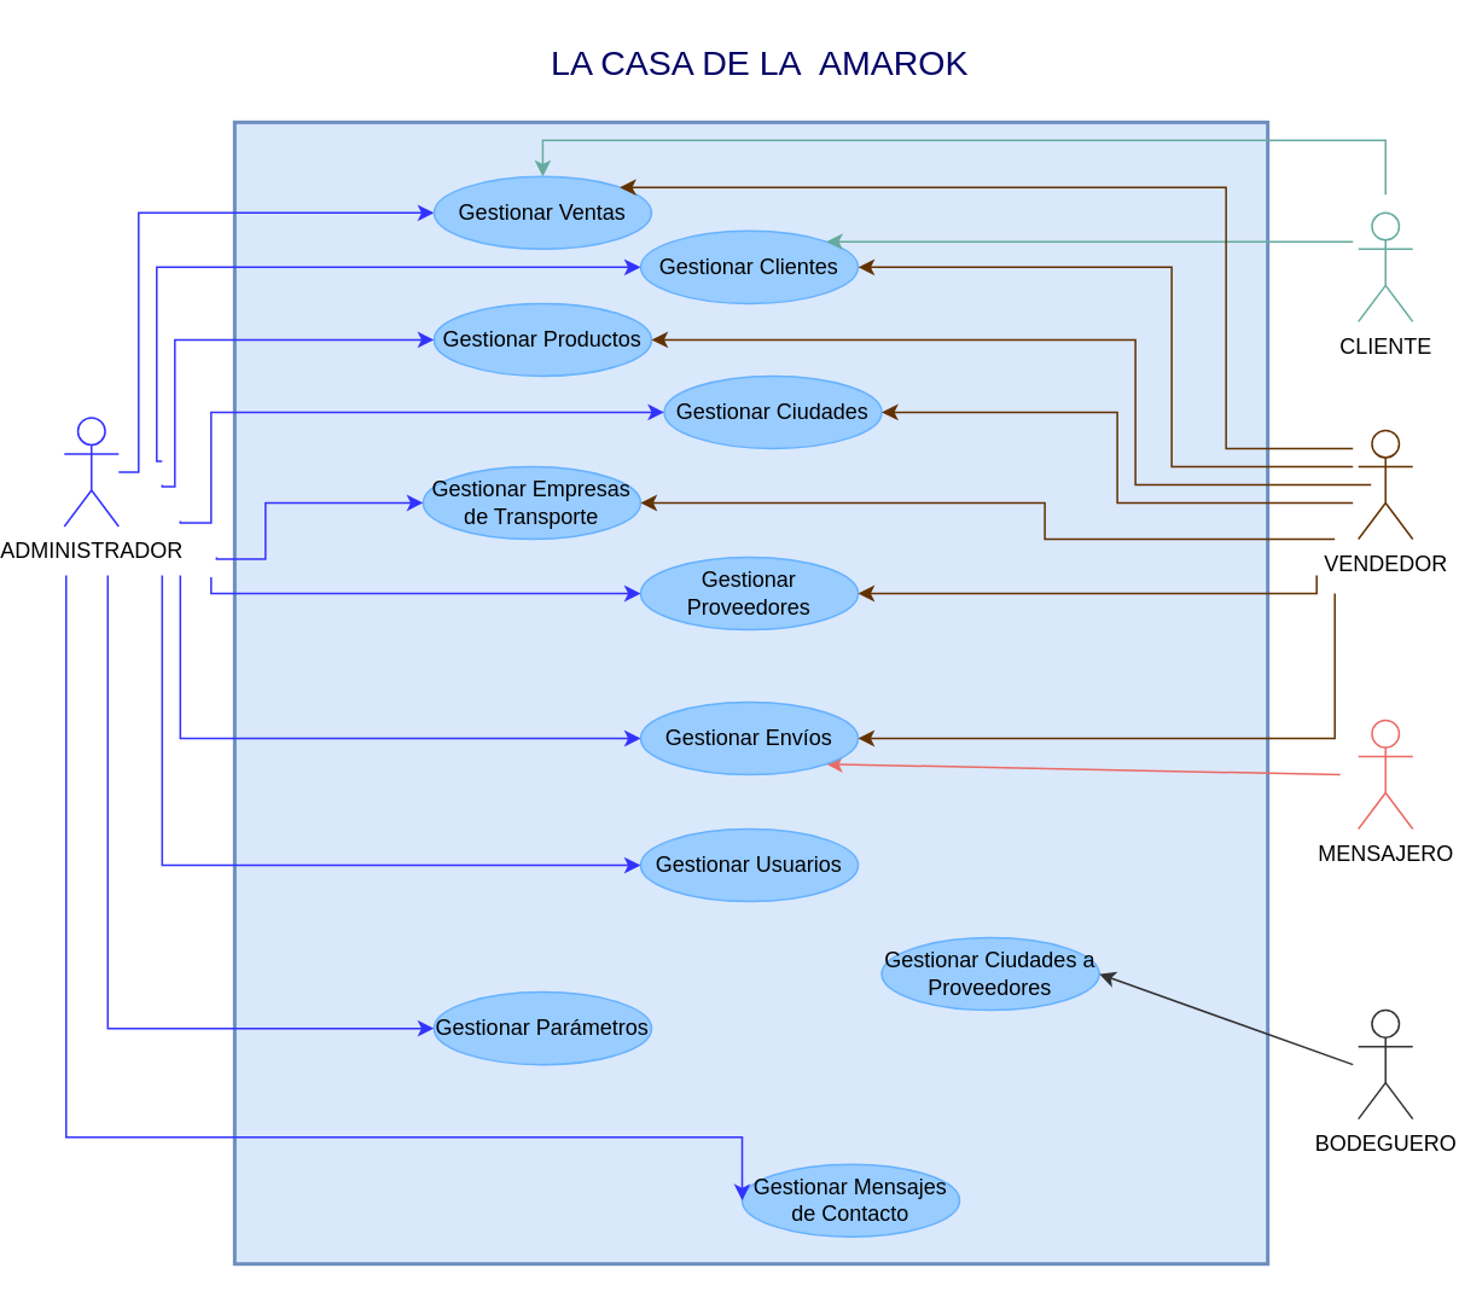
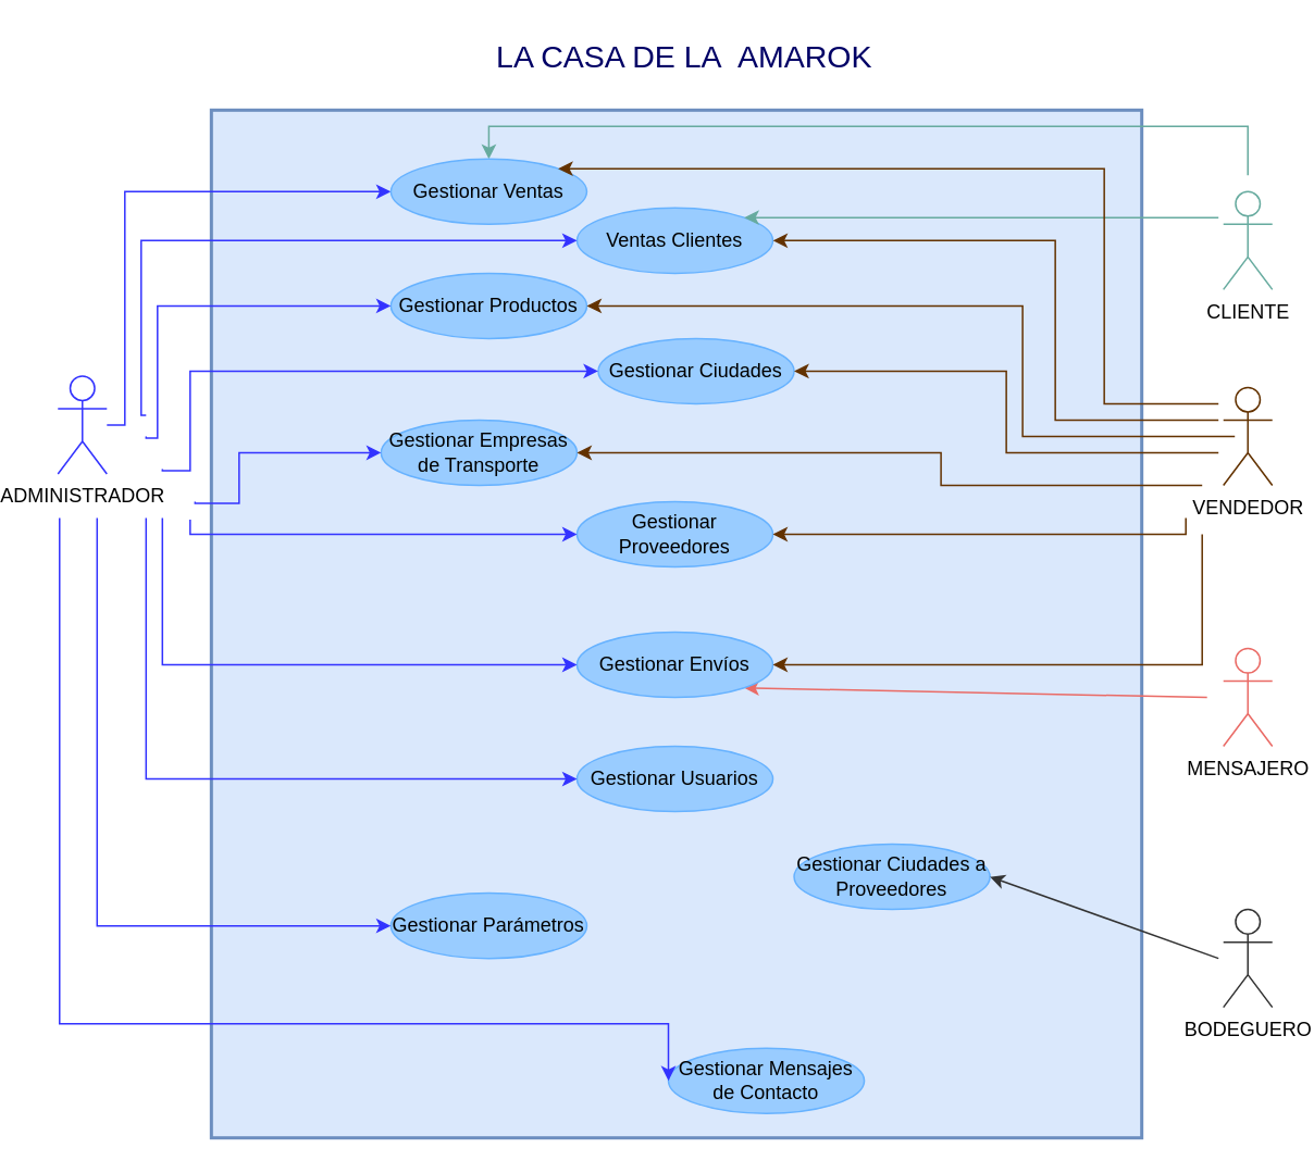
- <mxCell id="9" value="Gestionar Clientes" style="ellipse;whiteSpace=wrap;html=1;fillColor=#99CCFF;strokeColor=#66B2FF;" vertex="1" parent="1"><mxGeometry x="338" y="127" width="120" height="40" as="geometry" /></mxCell>
+ <mxCell id="9" value="Ventas Clientes" style="ellipse;whiteSpace=wrap;html=1;fillColor=#99CCFF;strokeColor=#66B2FF;" vertex="1" parent="1"><mxGeometry x="338" y="127" width="120" height="40" as="geometry" /></mxCell>
